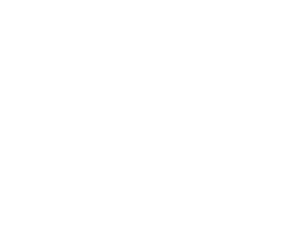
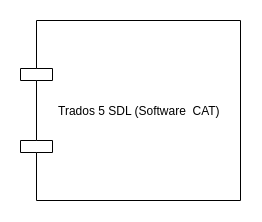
+ <mxCell id="2" value="Trados 5 SDL (Software  CAT)" style="shape=component;align=left;spacingLeft=36;" vertex="1" parent="1"><mxGeometry x="20" y="20" width="220" height="180" as="geometry" /></mxCell>
